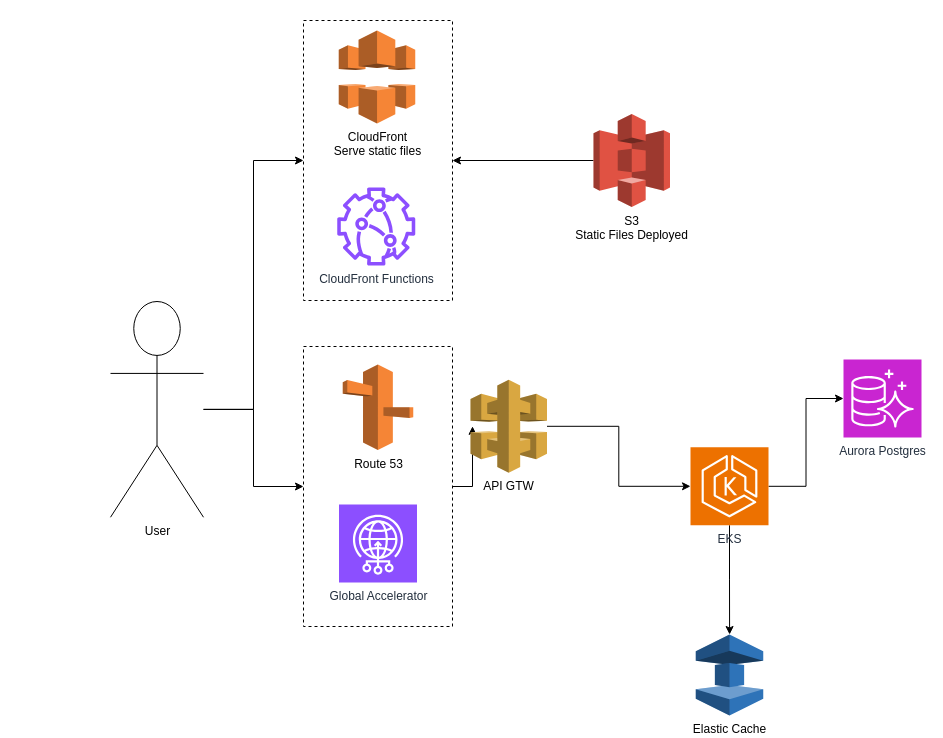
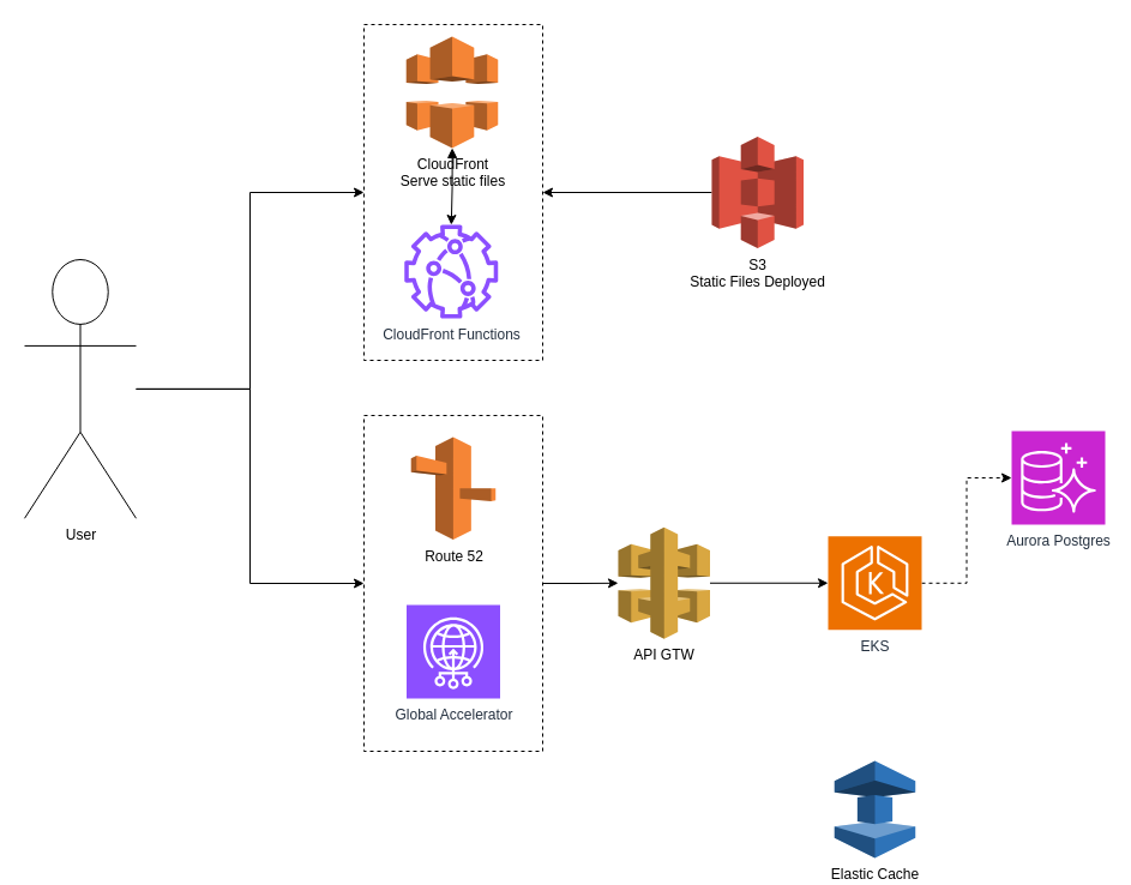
+ <mxCell id="9" style="edgeStyle=orthogonalEdgeStyle;rounded=0;orthogonalLoop=1;jettySize=auto;html=1;startArrow=block;startFill=1;" parent="1" source="10" target="21" edge="1"><mxGeometry relative="1" as="geometry"><mxPoint x="376.5" y="194" as="targetPoint" /></mxGeometry></mxCell>
- <mxCell id="6" value="User" style="shape=umlActor;verticalLabelPosition=bottom;verticalAlign=top;html=1;outlineConnect=0;" parent="1" vertex="1"><mxGeometry x="110" y="301" width="93" height="215.75" as="geometry" /></mxCell>
+ <mxCell id="6" value="User" style="shape=umlActor;verticalLabelPosition=bottom;verticalAlign=top;html=1;outlineConnect=0;" parent="1" vertex="1"><mxGeometry x="20" y="216" width="93" height="215.75" as="geometry" /></mxCell>
- <mxCell id="14" value="API GTW" style="outlineConnect=0;dashed=0;verticalLabelPosition=bottom;verticalAlign=top;align=center;html=1;shape=mxgraph.aws3.api_gateway;fillColor=#D9A741;gradientColor=none;" parent="1" vertex="1"><mxGeometry x="470" y="379.25" width="76.5" height="93" as="geometry" /></mxCell>
+ <mxCell id="14" value="API GTW" style="outlineConnect=0;dashed=0;verticalLabelPosition=bottom;verticalAlign=top;align=center;html=1;shape=mxgraph.aws3.api_gateway;fillColor=#D9A741;gradientColor=none;" parent="1" vertex="1"><mxGeometry x="515" y="439.25" width="76.5" height="93" as="geometry" /></mxCell>
- <mxCell id="16" style="edgeStyle=orthogonalEdgeStyle;rounded=0;orthogonalLoop=1;jettySize=auto;html=1;entryX=0;entryY=0.5;entryDx=0;entryDy=0;entryPerimeter=0;" parent="1" source="17" target="19" edge="1"><mxGeometry relative="1" as="geometry" /></mxCell>
+ <mxCell id="16" style="edgeStyle=orthogonalEdgeStyle;rounded=0;orthogonalLoop=1;jettySize=auto;html=1;entryX=0;entryY=0.5;entryDx=0;entryDy=0;entryPerimeter=0;dashed=1;" parent="1" source="17" target="19" edge="1"><mxGeometry relative="1" as="geometry" /></mxCell>
- <mxCell id="12" value="Route 53" style="outlineConnect=0;dashed=0;verticalLabelPosition=bottom;verticalAlign=top;align=center;html=1;shape=mxgraph.aws3.route_53;fillColor=#F58536;gradientColor=none;" parent="1" vertex="1"><mxGeometry x="342.25" y="364" width="70.5" height="85.5" as="geometry" /></mxCell>
+ <mxCell id="12" value="Route 52" style="outlineConnect=0;dashed=0;verticalLabelPosition=bottom;verticalAlign=top;align=center;html=1;shape=mxgraph.aws3.route_53;fillColor=#F58536;gradientColor=none;" parent="1" vertex="1"><mxGeometry x="342.25" y="364" width="70.5" height="85.5" as="geometry" /></mxCell>
- <mxCell id="15" style="edgeStyle=orthogonalEdgeStyle;rounded=0;orthogonalLoop=1;jettySize=auto;html=1;" parent="1" source="17" target="18" edge="1"><mxGeometry relative="1" as="geometry" /></mxCell>
